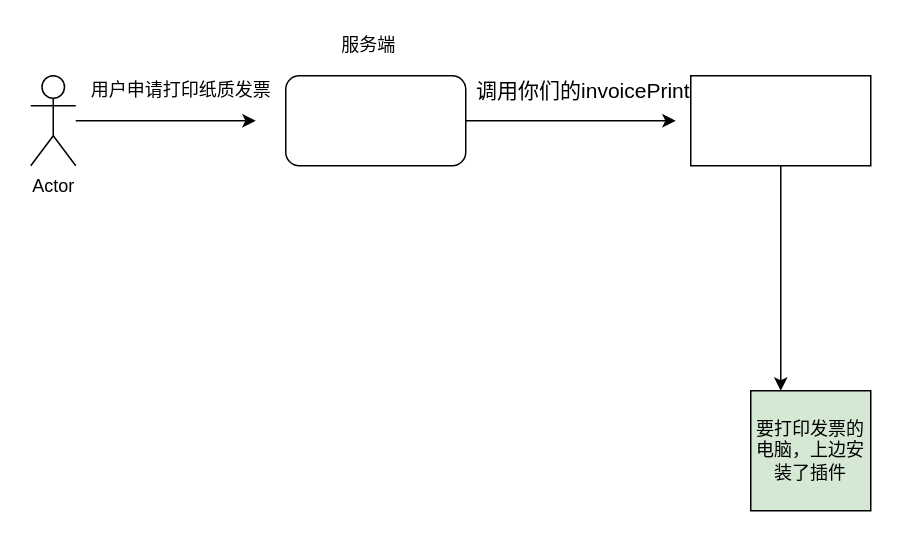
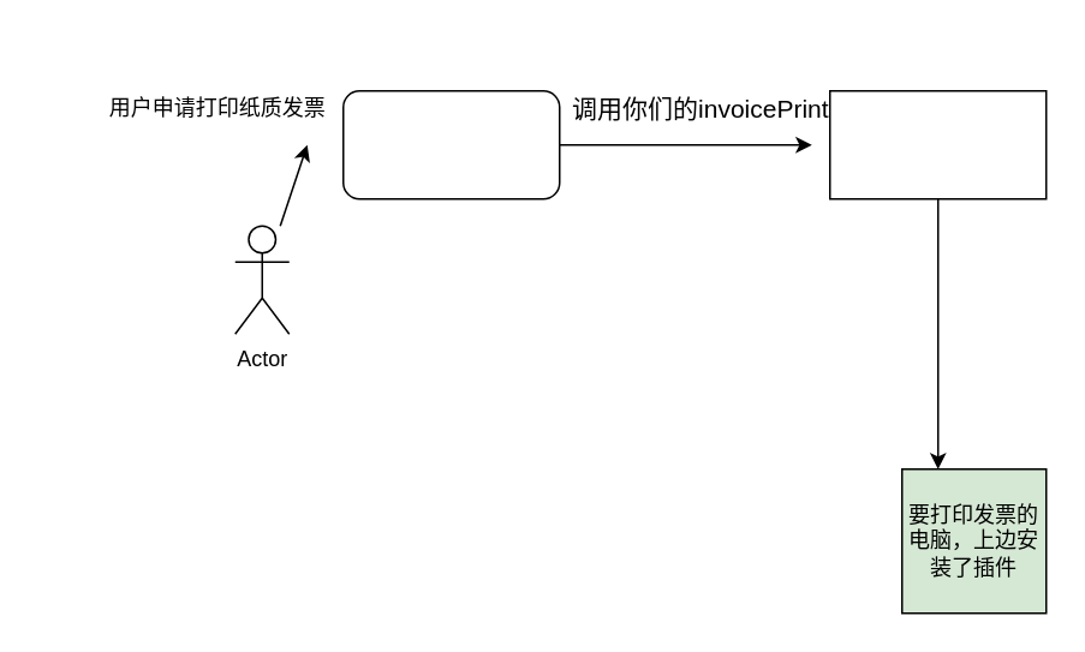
- <mxCell id="6" value="服务端" style="text;html=1;align=center;verticalAlign=middle;resizable=0;points=[];autosize=1;strokeColor=none;" parent="1" vertex="1"><mxGeometry x="220" y="20" width="50" height="20" as="geometry" /></mxCell>
- <mxCell id="2" value="Actor" style="shape=umlActor;verticalLabelPosition=bottom;verticalAlign=top;html=1;outlineConnect=0;" parent="1" vertex="1"><mxGeometry x="20" y="50" width="30" height="60" as="geometry" /></mxCell>
+ <mxCell id="2" value="Actor" style="shape=umlActor;verticalLabelPosition=bottom;verticalAlign=top;html=1;outlineConnect=0;" parent="1" vertex="1"><mxGeometry x="130" y="125" width="30" height="60" as="geometry" /></mxCell>
